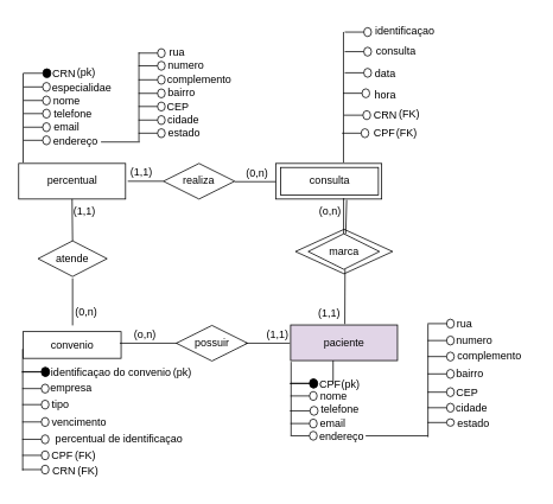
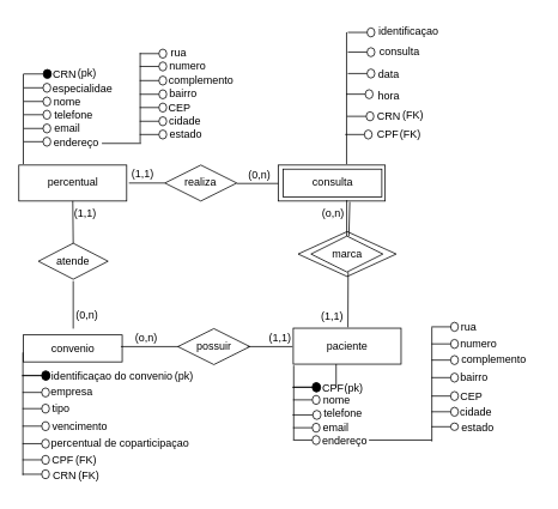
- <mxCell id="83" value="paciente" style="rounded=0;whiteSpace=wrap;html=1;fillColor=#e1d5e7;" vertex="1" parent="1"><mxGeometry x="325.88" y="364.5" width="120" height="40" as="geometry" /></mxCell>
+ <mxCell id="83" value="paciente" style="rounded=0;whiteSpace=wrap;html=1;" vertex="1" parent="1"><mxGeometry x="325.88" y="364.5" width="120" height="40" as="geometry" /></mxCell>
- <mxCell id="62" value="percentual de identificaçao" style="text;html=1;align=center;verticalAlign=middle;resizable=0;points=[];autosize=1;strokeColor=none;fillColor=none;" vertex="1" parent="1"><mxGeometry x="42.5" y="478" width="180" height="30" as="geometry" /></mxCell>
+ <mxCell id="62" value="percentual de coparticipaçao" style="text;html=1;align=center;verticalAlign=middle;resizable=0;points=[];autosize=1;strokeColor=none;fillColor=none;" vertex="1" parent="1"><mxGeometry x="42.5" y="478" width="180" height="30" as="geometry" /></mxCell>
